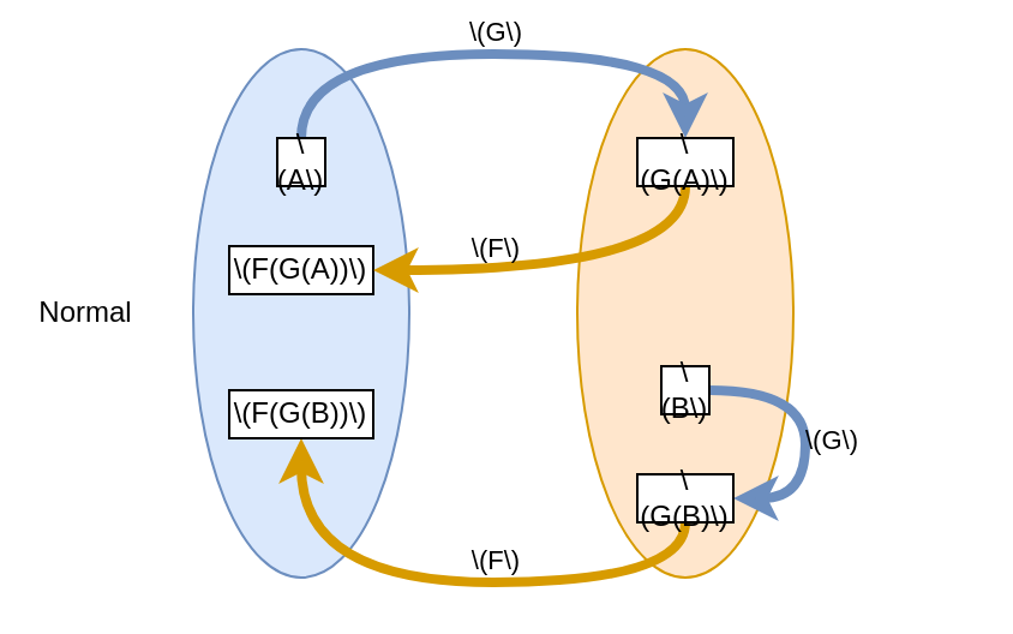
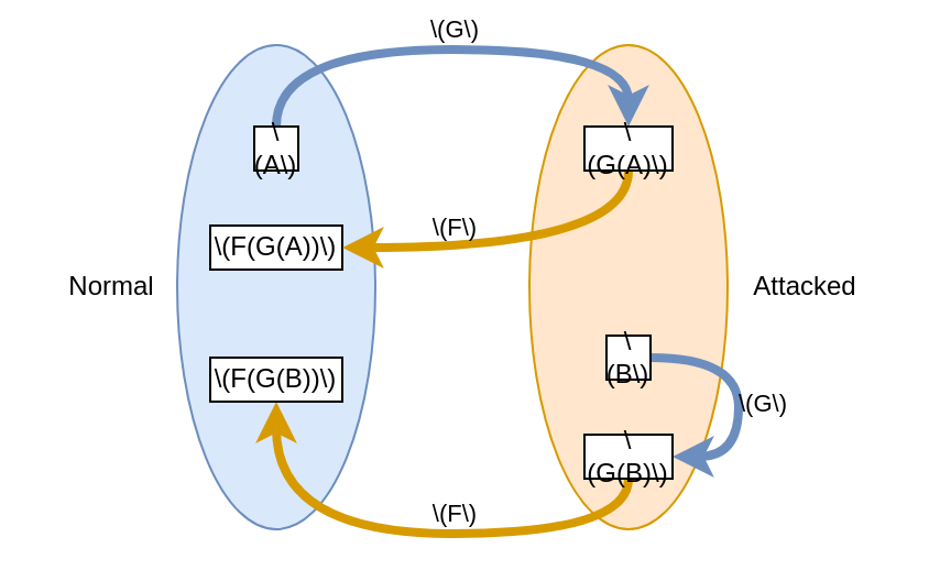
- <mxCell id="4" value="Normal" style="text;html=1;align=center;verticalAlign=middle;resizable=0;points=[];autosize=1;strokeColor=none;fillColor=none;" parent="1" vertex="1"><mxGeometry x="5" y="115" width="60" height="30" as="geometry" /></mxCell>
+ <mxCell id="4" value="Normal" style="text;html=1;align=center;verticalAlign=middle;resizable=0;points=[];autosize=1;strokeColor=none;fillColor=none;" parent="1" vertex="1"><mxGeometry x="20" y="115" width="60" height="30" as="geometry" /></mxCell>
+ <mxCell id="5" value="Attacked" style="text;html=1;align=center;verticalAlign=middle;resizable=0;points=[];autosize=1;strokeColor=none;fillColor=none;" parent="1" vertex="1"><mxGeometry x="330" y="115" width="70" height="30" as="geometry" /></mxCell>
